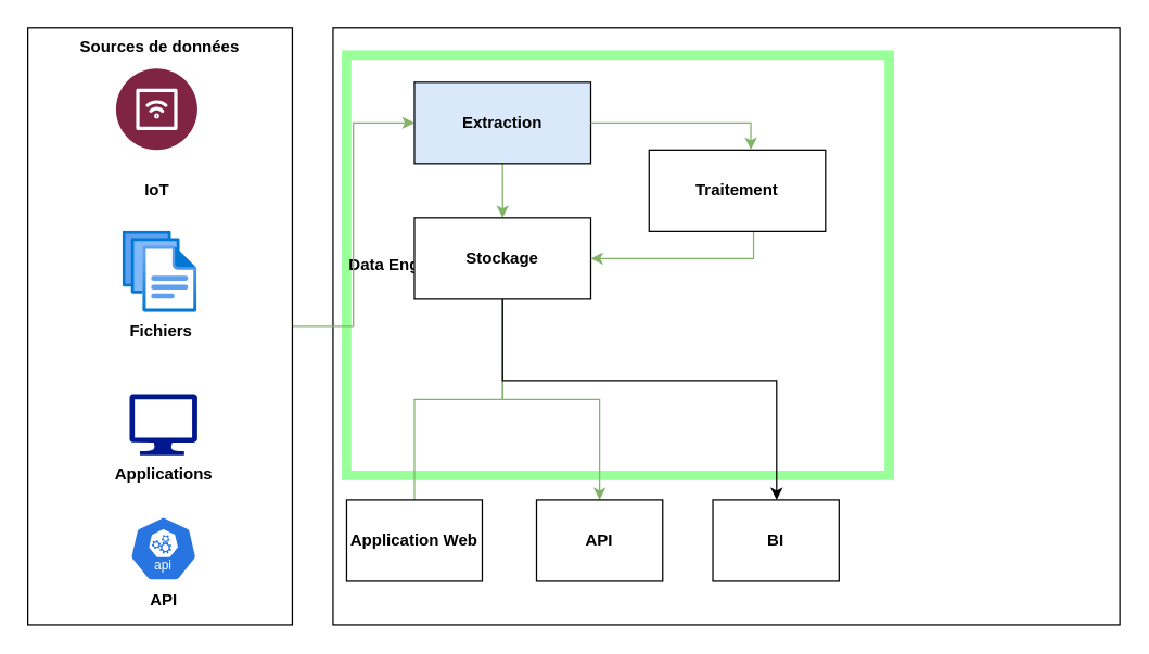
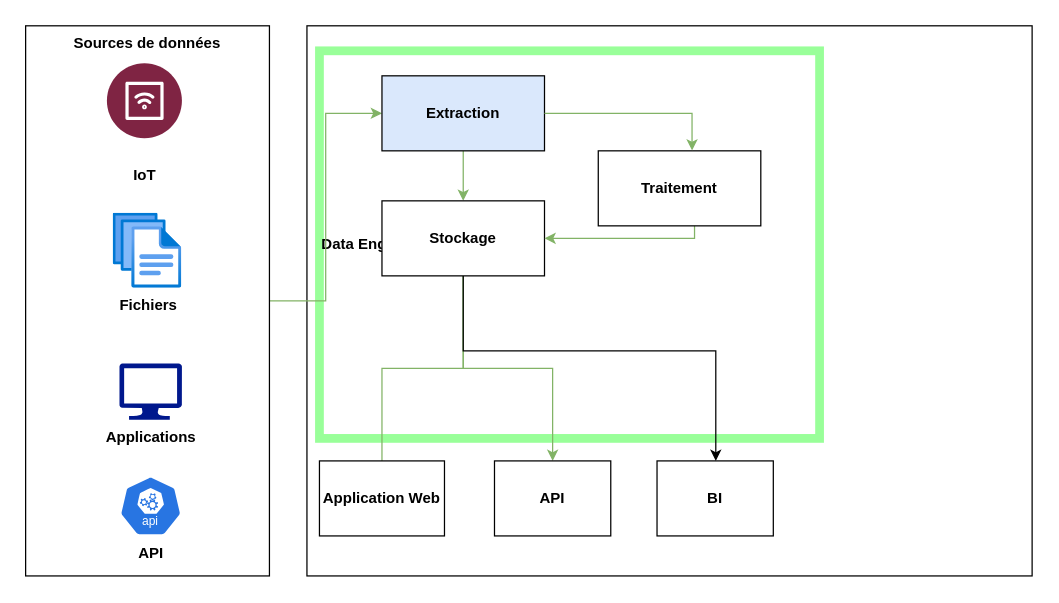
- <mxCell id="19" value="&lt;b&gt;Traitement&lt;/b&gt;" style="rounded=0;whiteSpace=wrap;html=1;verticalAlign=middle;" vertex="1" parent="1"><mxGeometry x="478" y="110" width="130" height="60" as="geometry" /></mxCell>
+ <mxCell id="19" value="&lt;b&gt;Traitement&lt;/b&gt;" style="rounded=0;whiteSpace=wrap;html=1;verticalAlign=middle;" vertex="1" parent="1"><mxGeometry x="478" y="120" width="130" height="60" as="geometry" /></mxCell>
